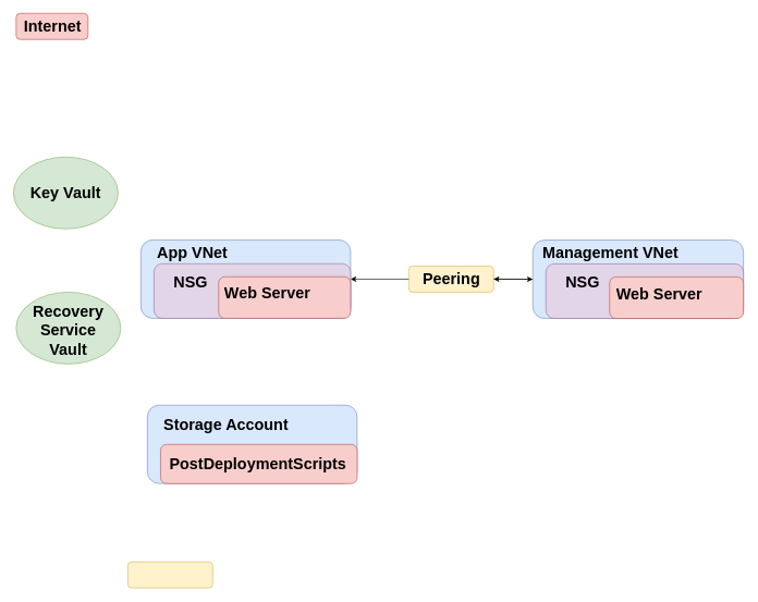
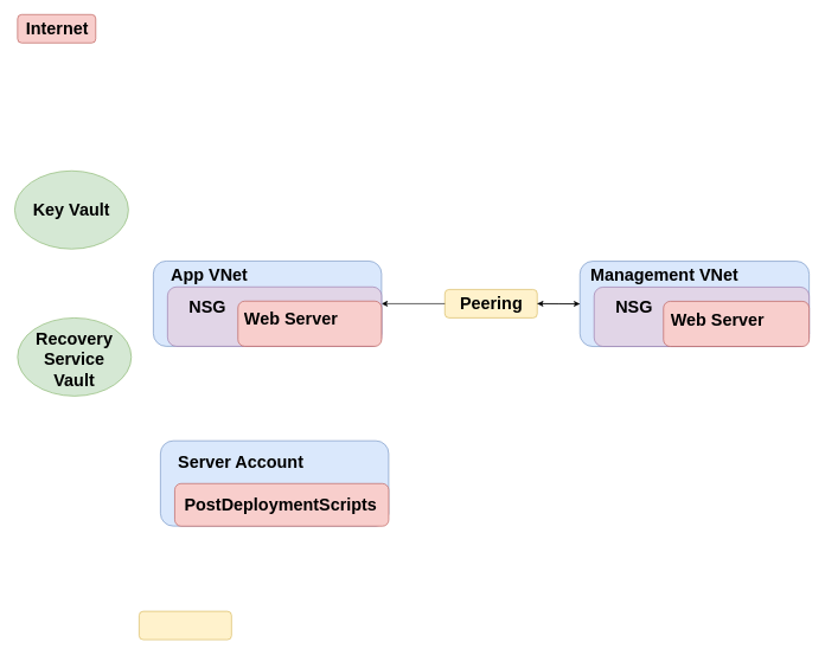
- <mxCell id="22" value="&lt;h1&gt;&lt;span style=&quot;background-color: initial;&quot;&gt;Storage Account&lt;/span&gt;&lt;br&gt;&lt;/h1&gt;" style="text;html=1;strokeColor=none;fillColor=none;spacing=5;spacingTop=-20;whiteSpace=wrap;overflow=hidden;rounded=0;movable=1;resizable=1;rotatable=1;deletable=1;editable=1;locked=0;connectable=1;" vertex="1" parent="1"><mxGeometry x="245.11" y="630" width="223" height="70" as="geometry" /></mxCell>
+ <mxCell id="22" value="&lt;h1&gt;&lt;span style=&quot;background-color: initial;&quot;&gt;Server Account&lt;/span&gt;&lt;br&gt;&lt;/h1&gt;" style="text;html=1;strokeColor=none;fillColor=none;spacing=5;spacingTop=-20;whiteSpace=wrap;overflow=hidden;rounded=0;movable=1;resizable=1;rotatable=1;deletable=1;editable=1;locked=0;connectable=1;" vertex="1" parent="1"><mxGeometry x="245.11" y="630" width="223" height="70" as="geometry" /></mxCell>
